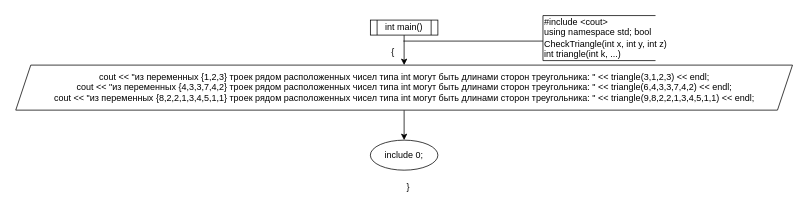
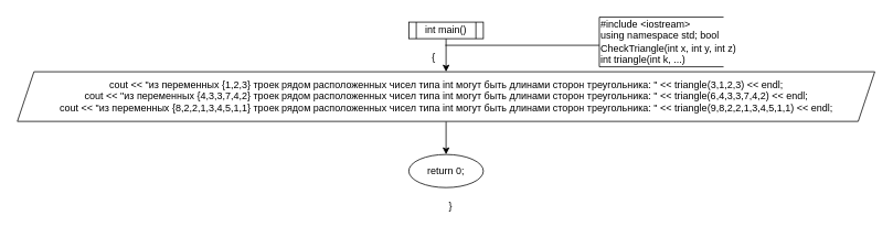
- <mxCell id="7" value="#include &amp;lt;cout&amp;gt;&lt;br&gt;using namespace std; bool CheckTriangle(int x, int y, int z)&lt;br&gt;int triangle(int k, ...)" style="text;html=1;align=left;verticalAlign=middle;whiteSpace=wrap;rounded=0;" vertex="1" parent="1"><mxGeometry x="723" y="20" width="200" height="60" as="geometry" /></mxCell>
+ <mxCell id="7" value="#include &amp;lt;iostream&amp;gt;&lt;br&gt;using namespace std; bool CheckTriangle(int x, int y, int z)&lt;br&gt;int triangle(int k, ...)" style="text;html=1;align=left;verticalAlign=middle;whiteSpace=wrap;rounded=0;" vertex="1" parent="1"><mxGeometry x="723" y="20" width="200" height="60" as="geometry" /></mxCell>
- <mxCell id="6" value="include 0;" style="ellipse;whiteSpace=wrap;html=1;" vertex="1" parent="1"><mxGeometry x="493" y="186" width="90" height="40" as="geometry" /></mxCell>
+ <mxCell id="6" value="return 0;" style="ellipse;whiteSpace=wrap;html=1;" vertex="1" parent="1"><mxGeometry x="493" y="186" width="90" height="40" as="geometry" /></mxCell>
